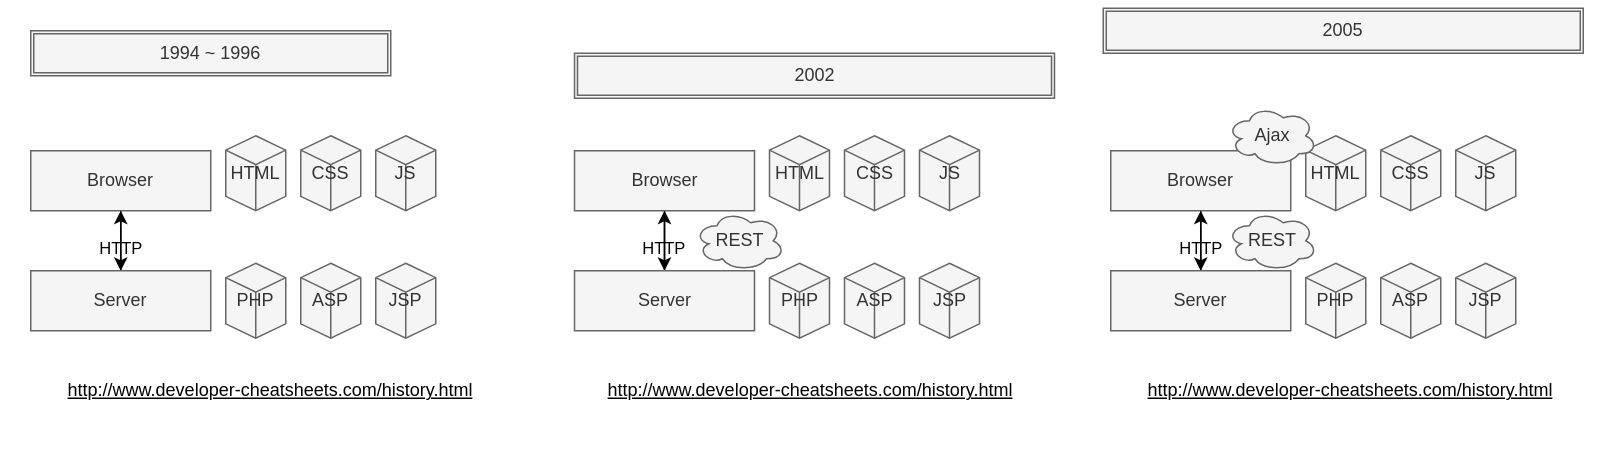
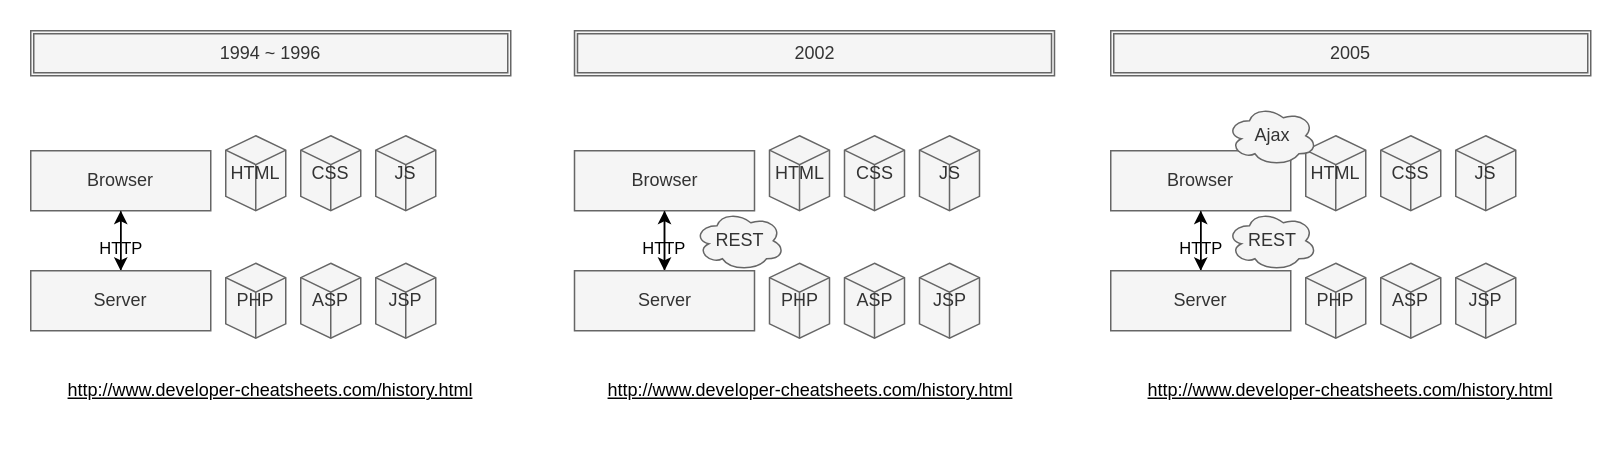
- <mxCell id="35" value="2005" style="shape=ext;double=1;rounded=0;whiteSpace=wrap;html=1;shadow=0;sketch=0;fillColor=#f5f5f5;strokeColor=#666666;fontColor=#333333;" vertex="1" parent="1"><mxGeometry x="735" y="5" width="320" height="30" as="geometry" /></mxCell>
+ <mxCell id="35" value="2005" style="shape=ext;double=1;rounded=0;whiteSpace=wrap;html=1;shadow=0;sketch=0;fillColor=#f5f5f5;strokeColor=#666666;fontColor=#333333;" vertex="1" parent="1"><mxGeometry x="740" width="320" height="30" as="geometry" y="20" /></mxCell>
- <mxCell id="8" value="1994 ~ 1996" style="shape=ext;double=1;rounded=0;whiteSpace=wrap;html=1;shadow=0;sketch=0;fillColor=#f5f5f5;strokeColor=#666666;fontColor=#333333;" parent="1" vertex="1"><mxGeometry x="20" y="20" width="240" height="30" as="geometry" /></mxCell>
+ <mxCell id="8" value="1994 ~ 1996" style="shape=ext;double=1;rounded=0;whiteSpace=wrap;html=1;shadow=0;sketch=0;fillColor=#f5f5f5;strokeColor=#666666;fontColor=#333333;" parent="1" vertex="1"><mxGeometry width="320" height="30" as="geometry" x="20" y="20" /></mxCell>
- <mxCell id="21" value="2002" style="shape=ext;double=1;rounded=0;whiteSpace=wrap;html=1;shadow=0;sketch=0;fillColor=#f5f5f5;strokeColor=#666666;fontColor=#333333;" vertex="1" parent="1"><mxGeometry x="382.5" y="35" width="320" height="30" as="geometry" /></mxCell>
+ <mxCell id="21" value="2002" style="shape=ext;double=1;rounded=0;whiteSpace=wrap;html=1;shadow=0;sketch=0;fillColor=#f5f5f5;strokeColor=#666666;fontColor=#333333;" vertex="1" parent="1"><mxGeometry x="382.5" width="320" height="30" as="geometry" y="20" /></mxCell>
